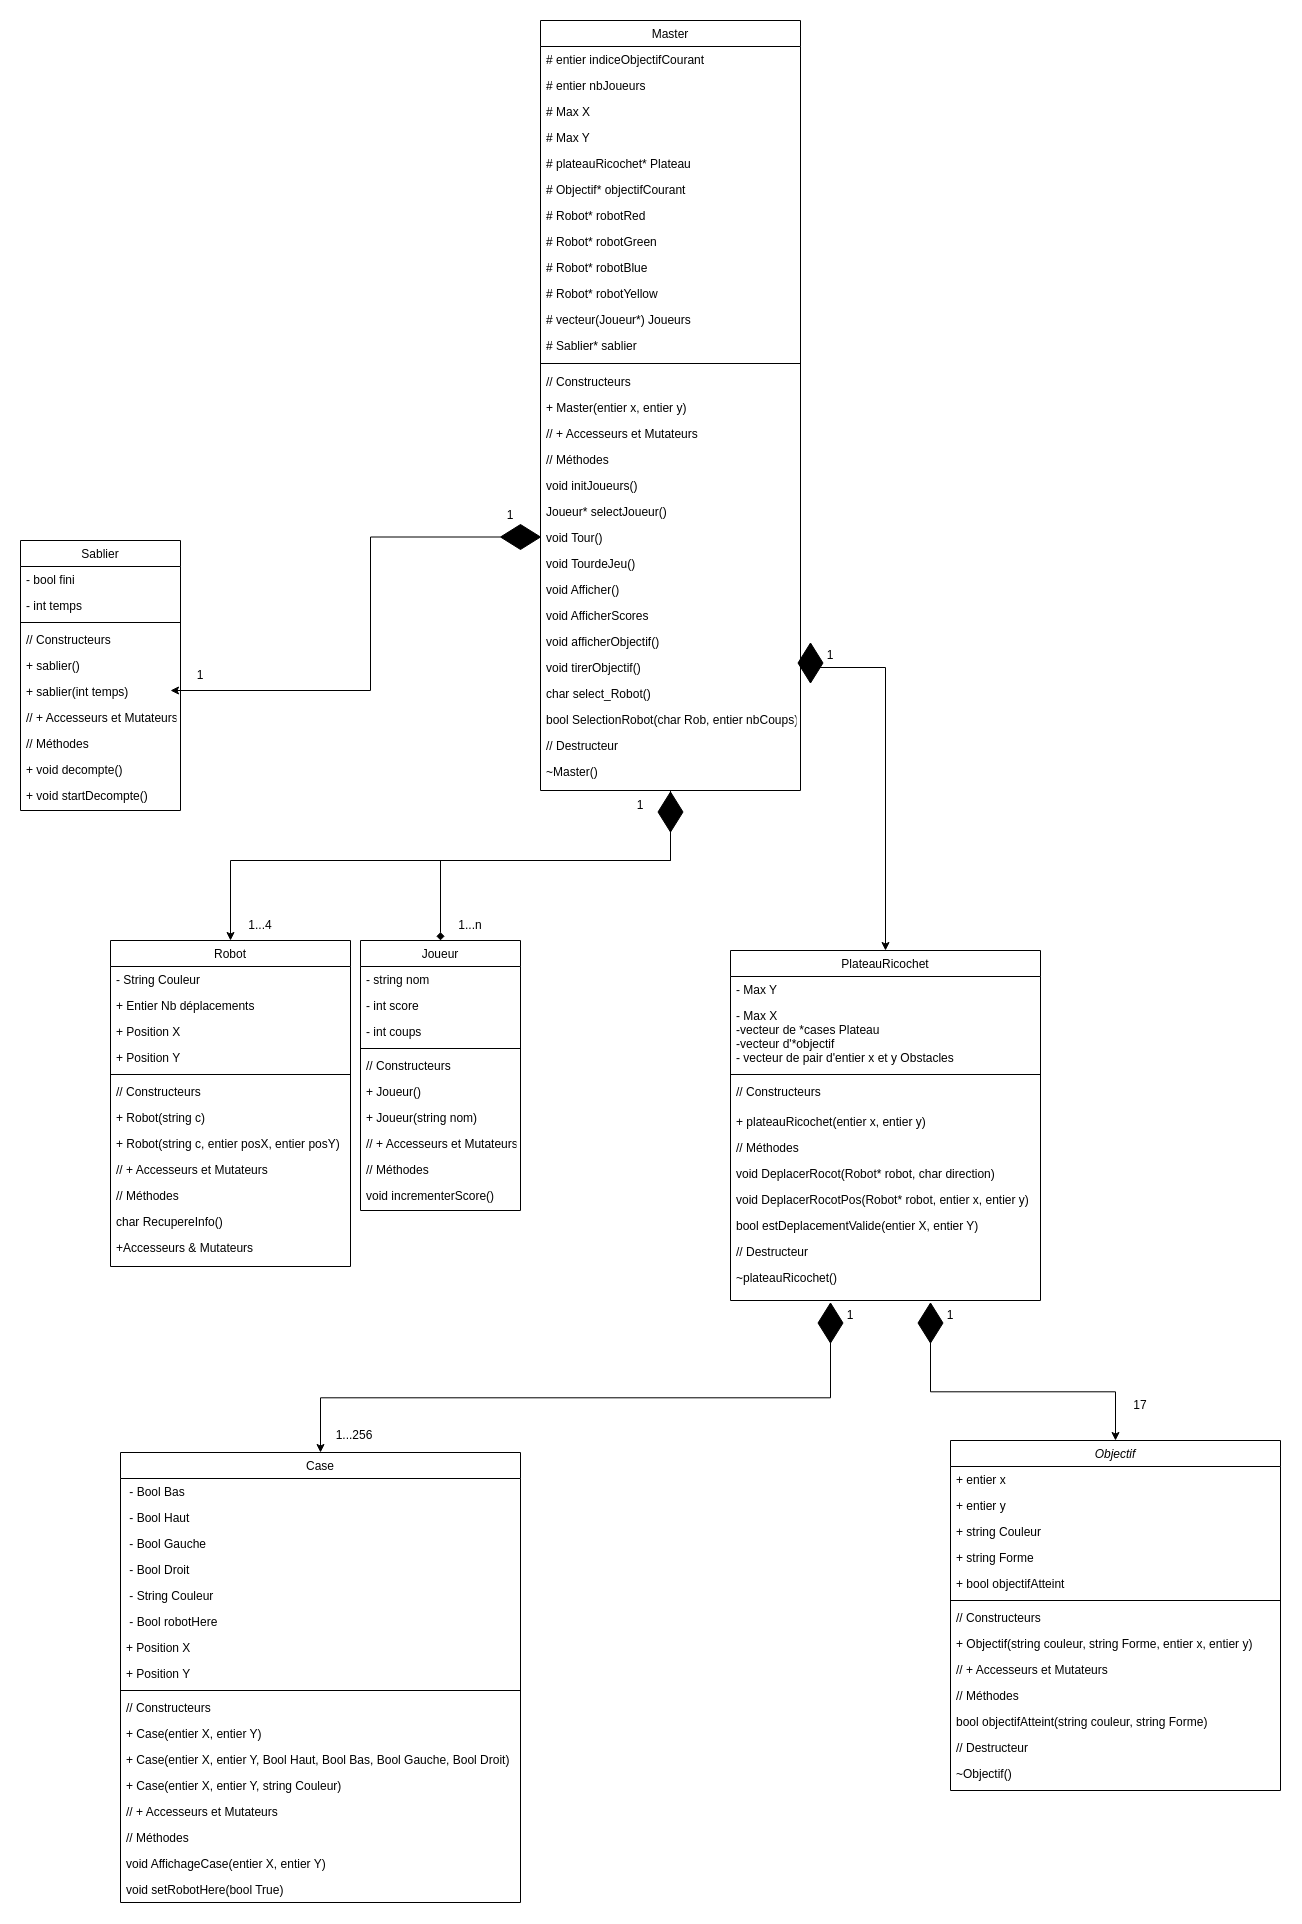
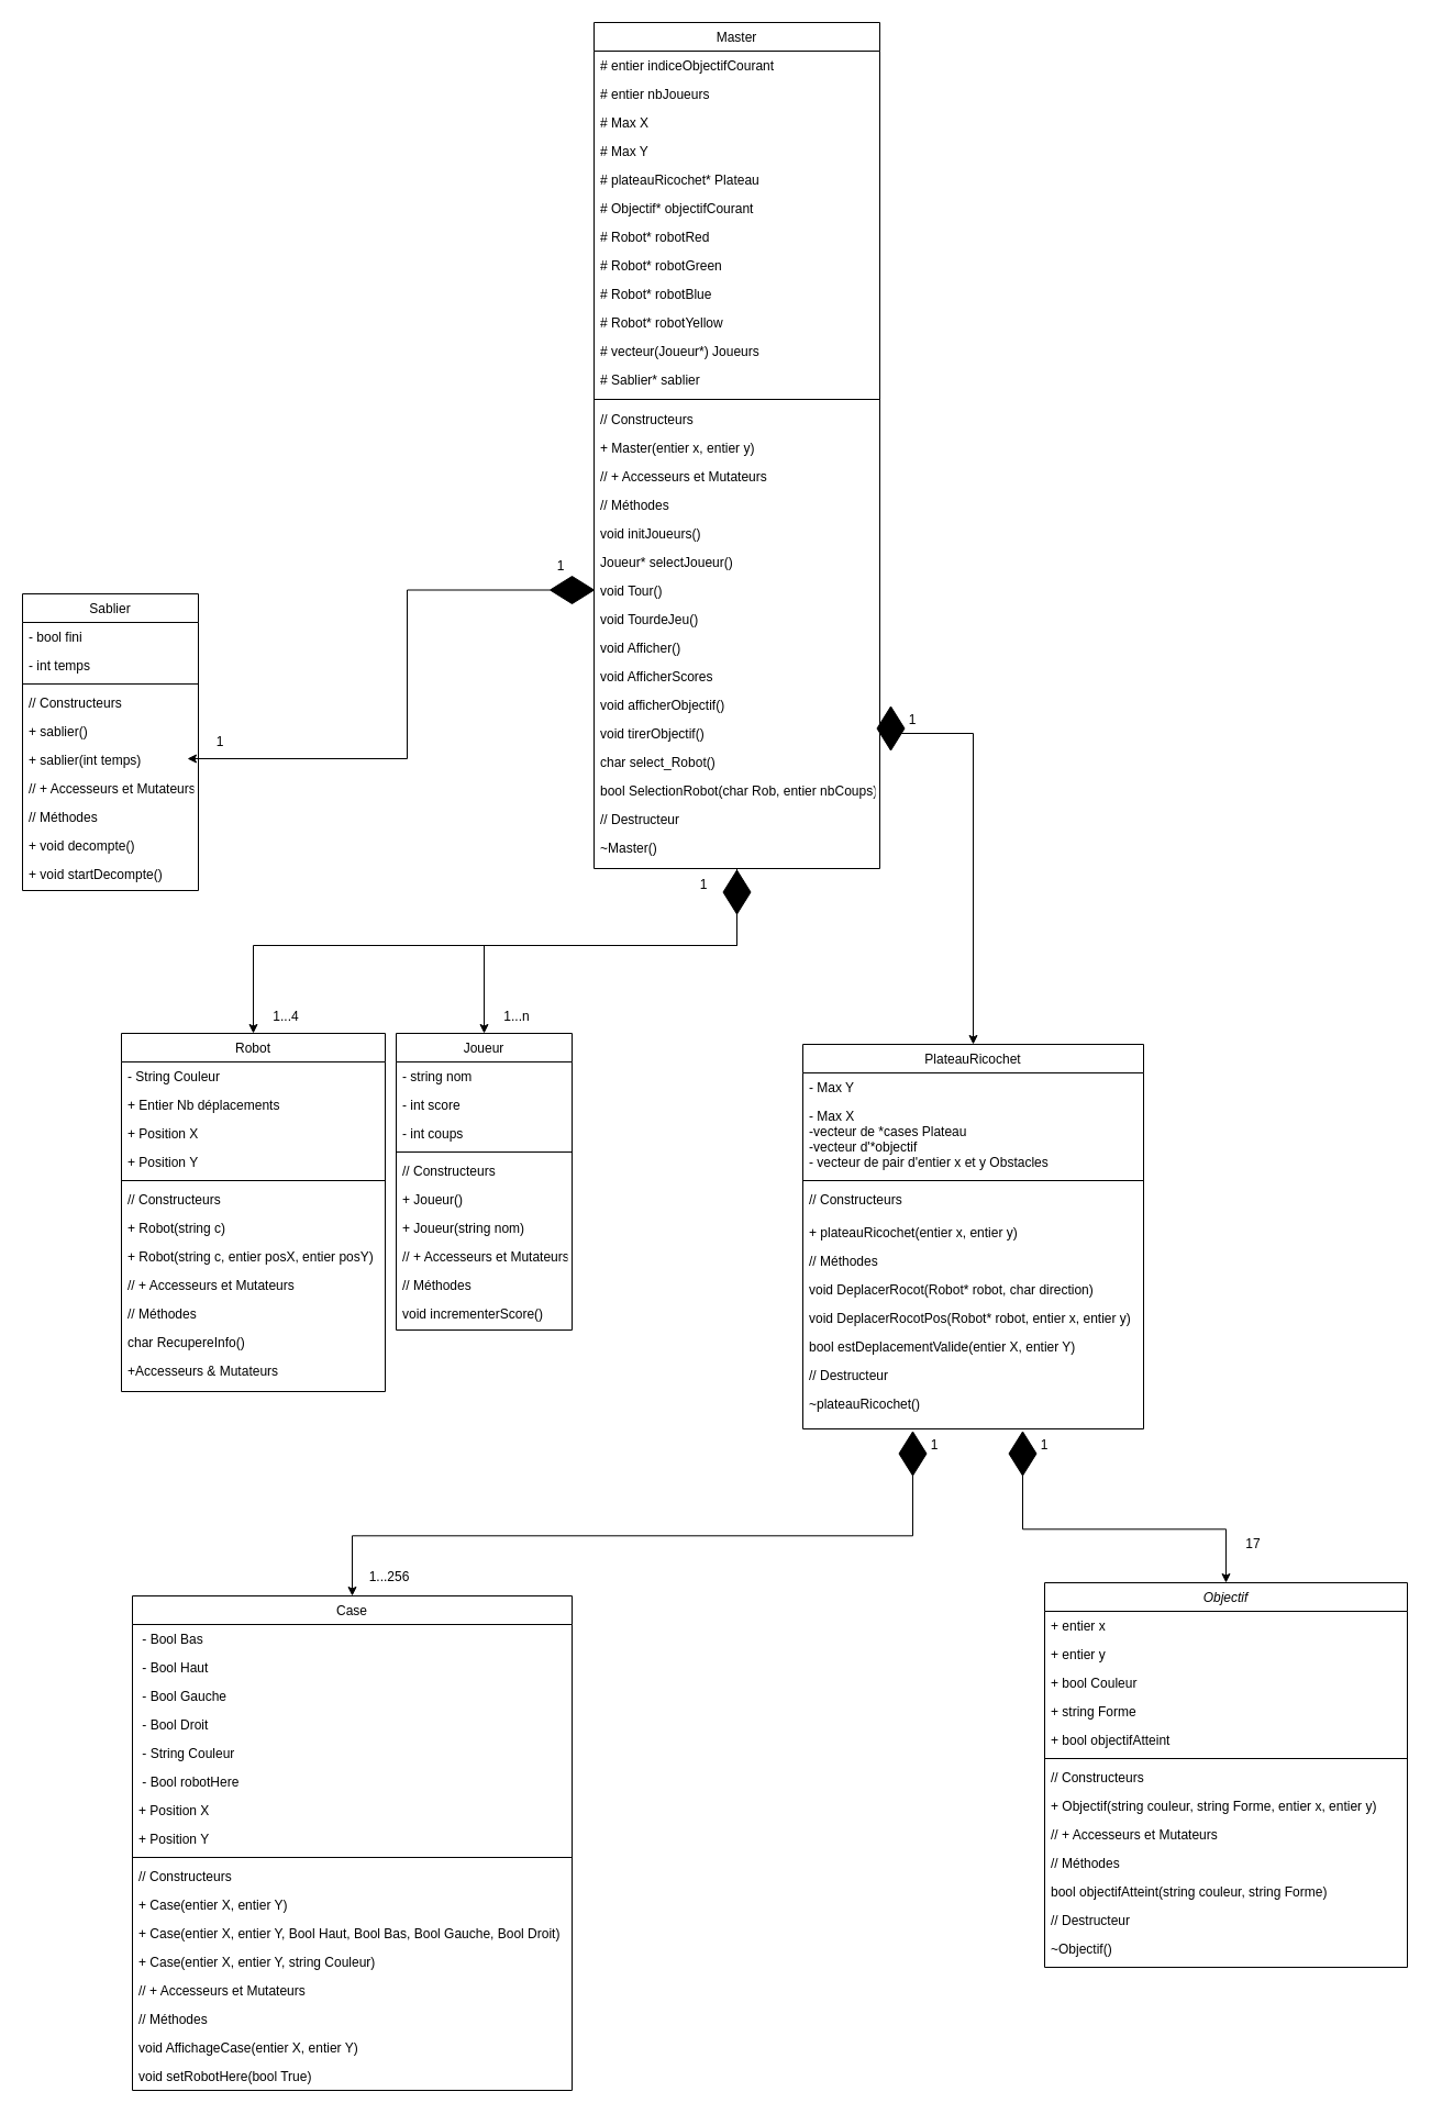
- <mxCell id="70" style="edgeStyle=orthogonalEdgeStyle;rounded=0;orthogonalLoop=1;jettySize=auto;html=1;exitX=0.5;exitY=1;exitDx=0;exitDy=0;entryX=0.5;entryY=0;entryDx=0;entryDy=0;endArrow=diamond;" edge="1" parent="1" source="71" target="101"><mxGeometry relative="1" as="geometry"><Array as="points"><mxPoint x="670" y="860" /><mxPoint x="440" y="860" /></Array></mxGeometry></mxCell>
+ <mxCell id="70" style="edgeStyle=orthogonalEdgeStyle;rounded=0;orthogonalLoop=1;jettySize=auto;html=1;exitX=0.5;exitY=1;exitDx=0;exitDy=0;entryX=0.5;entryY=0;entryDx=0;entryDy=0;" edge="1" parent="1" source="71" target="101"><mxGeometry relative="1" as="geometry"><Array as="points"><mxPoint x="670" y="860" /><mxPoint x="440" y="860" /></Array></mxGeometry></mxCell>
- <mxCell id="5" value="+ string Couleur" style="text;align=left;verticalAlign=top;spacingLeft=4;spacingRight=4;overflow=hidden;rotatable=0;points=[[0,0.5],[1,0.5]];portConstraint=eastwest;" vertex="1" parent="2"><mxGeometry y="78" width="330" height="26" as="geometry" /></mxCell>
+ <mxCell id="5" value="+ bool Couleur" style="text;align=left;verticalAlign=top;spacingLeft=4;spacingRight=4;overflow=hidden;rotatable=0;points=[[0,0.5],[1,0.5]];portConstraint=eastwest;" vertex="1" parent="2"><mxGeometry y="78" width="330" height="26" as="geometry" /></mxCell>
